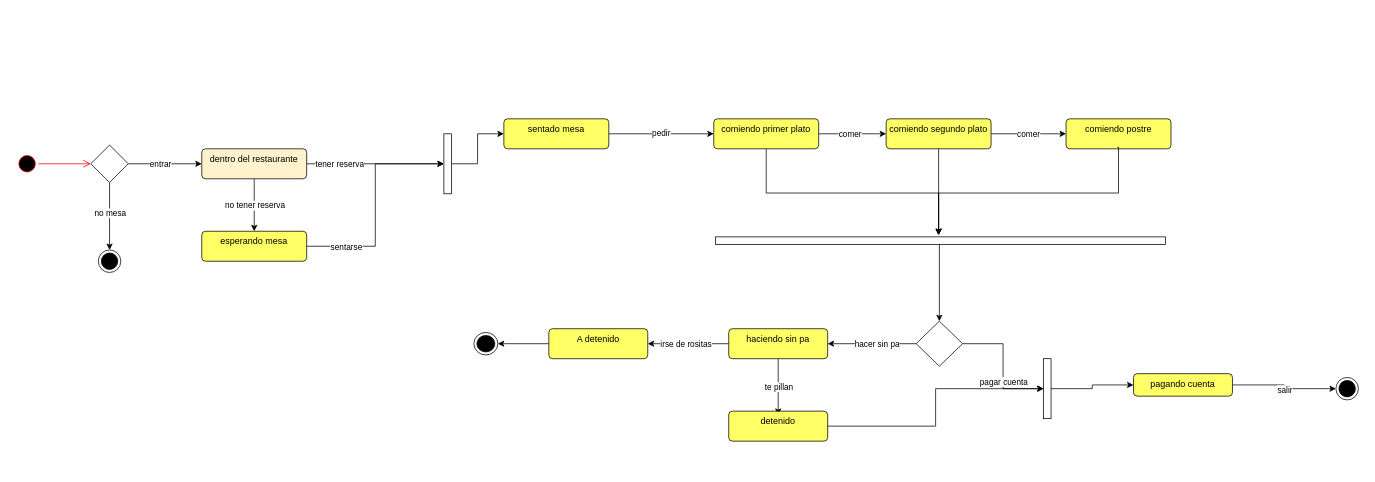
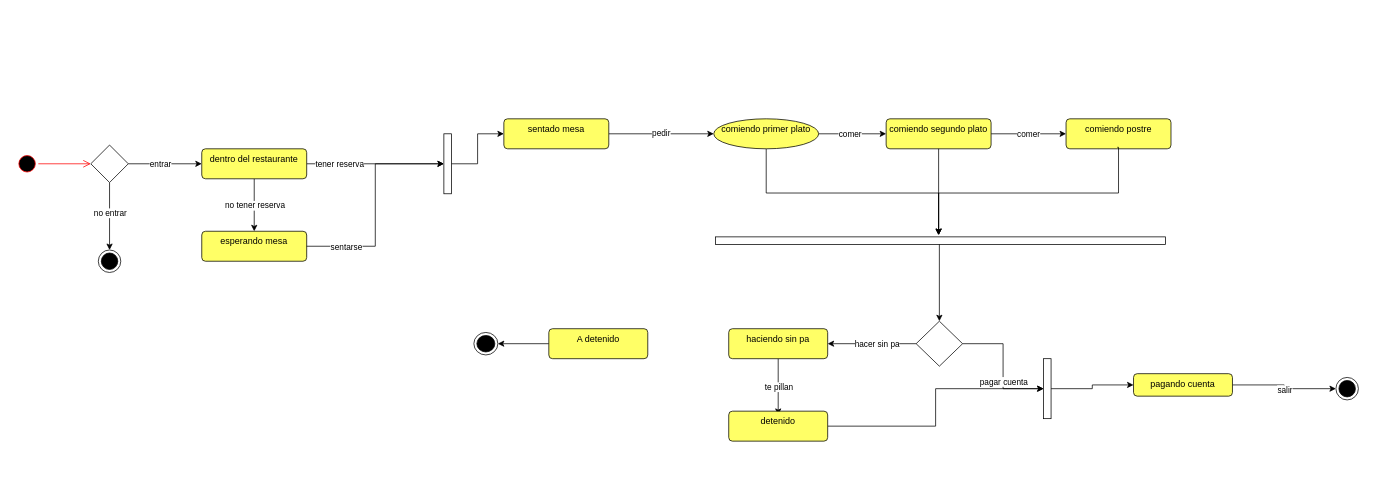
- <mxCell id="13" value="&lt;font color=&quot;#000000&quot;&gt;comiendo primer plato&lt;/font&gt;" style="html=1;align=center;verticalAlign=top;rounded=1;absoluteArcSize=1;arcSize=10;dashed=0;whiteSpace=wrap;fillColor=#FFFF66;" parent="1" vertex="1"><mxGeometry x="951" y="158" width="140" height="40" as="geometry" /></mxCell>
+ <mxCell id="13" value="&lt;font color=&quot;#000000&quot;&gt;comiendo primer plato&lt;/font&gt;" style="ellipse;html=1;align=center;verticalAlign=top;absoluteArcSize=1;arcSize=10;dashed=0;whiteSpace=wrap;fillColor=#FFFF66;" parent="1" vertex="1"><mxGeometry x="951" y="158" width="140" height="40" as="geometry" /></mxCell>
- <mxCell id="45" value="&lt;font color=&quot;#000000&quot;&gt;dentro del restaurante&lt;/font&gt;" style="html=1;align=center;verticalAlign=top;rounded=1;absoluteArcSize=1;arcSize=10;dashed=0;whiteSpace=wrap;fillColor=#fff2cc;" parent="1" vertex="1"><mxGeometry x="268" y="198" width="140" height="40" as="geometry" /></mxCell>
+ <mxCell id="45" value="&lt;font color=&quot;#000000&quot;&gt;dentro del restaurante&lt;/font&gt;" style="html=1;align=center;verticalAlign=top;rounded=1;absoluteArcSize=1;arcSize=10;dashed=0;whiteSpace=wrap;fillColor=#FFFF66;" parent="1" vertex="1"><mxGeometry x="268" y="198" width="140" height="40" as="geometry" /></mxCell>
- <mxCell id="8" value="no mesa" style="edgeLabel;html=1;align=center;verticalAlign=middle;resizable=0;points=[];" parent="1" vertex="1" connectable="0"><mxGeometry x="145" y="283" as="geometry" /></mxCell>
+ <mxCell id="8" value="no entrar" style="edgeLabel;html=1;align=center;verticalAlign=middle;resizable=0;points=[];" parent="1" vertex="1" connectable="0"><mxGeometry x="145" y="283" as="geometry" /></mxCell>
- <mxCell id="30" style="edgeStyle=orthogonalEdgeStyle;rounded=0;orthogonalLoop=1;jettySize=auto;html=1;" parent="1" source="32" target="35" edge="1"><mxGeometry relative="1" as="geometry"><mxPoint x="871" y="458" as="targetPoint" /></mxGeometry></mxCell>
- <mxCell id="31" value="irse de rositas" style="edgeLabel;html=1;align=center;verticalAlign=middle;resizable=0;points=[];" parent="30" vertex="1" connectable="0"><mxGeometry x="0.072" relative="1" as="geometry"><mxPoint as="offset" /></mxGeometry></mxCell>
